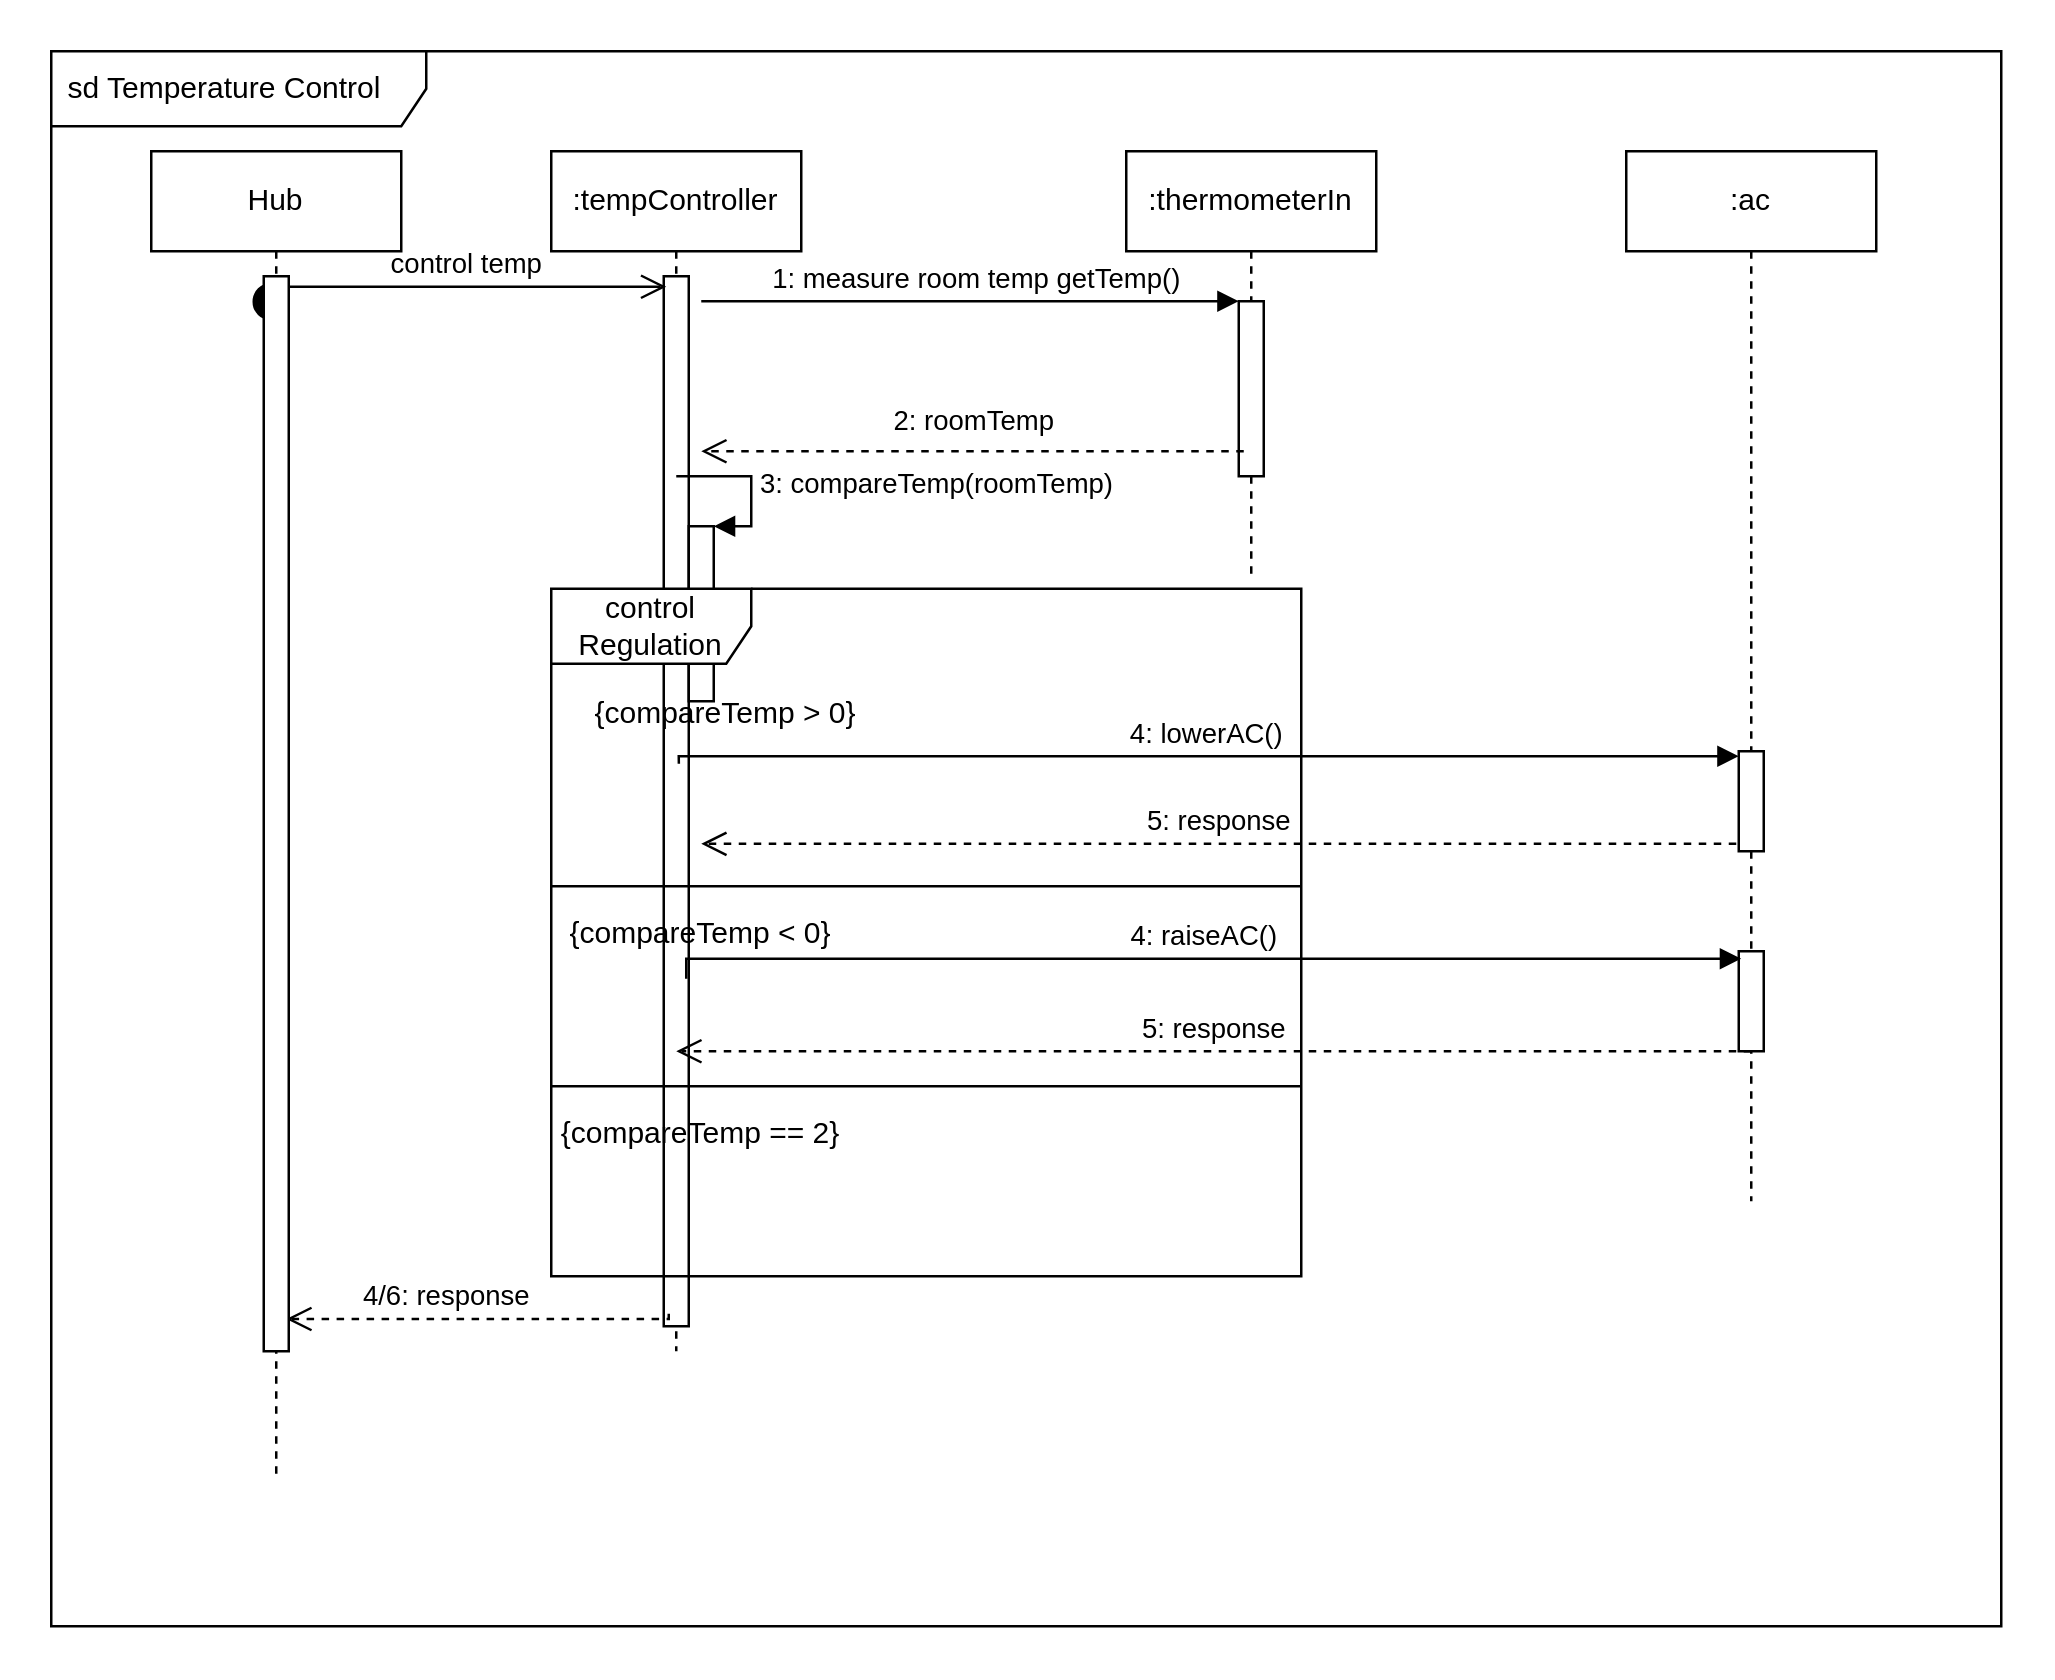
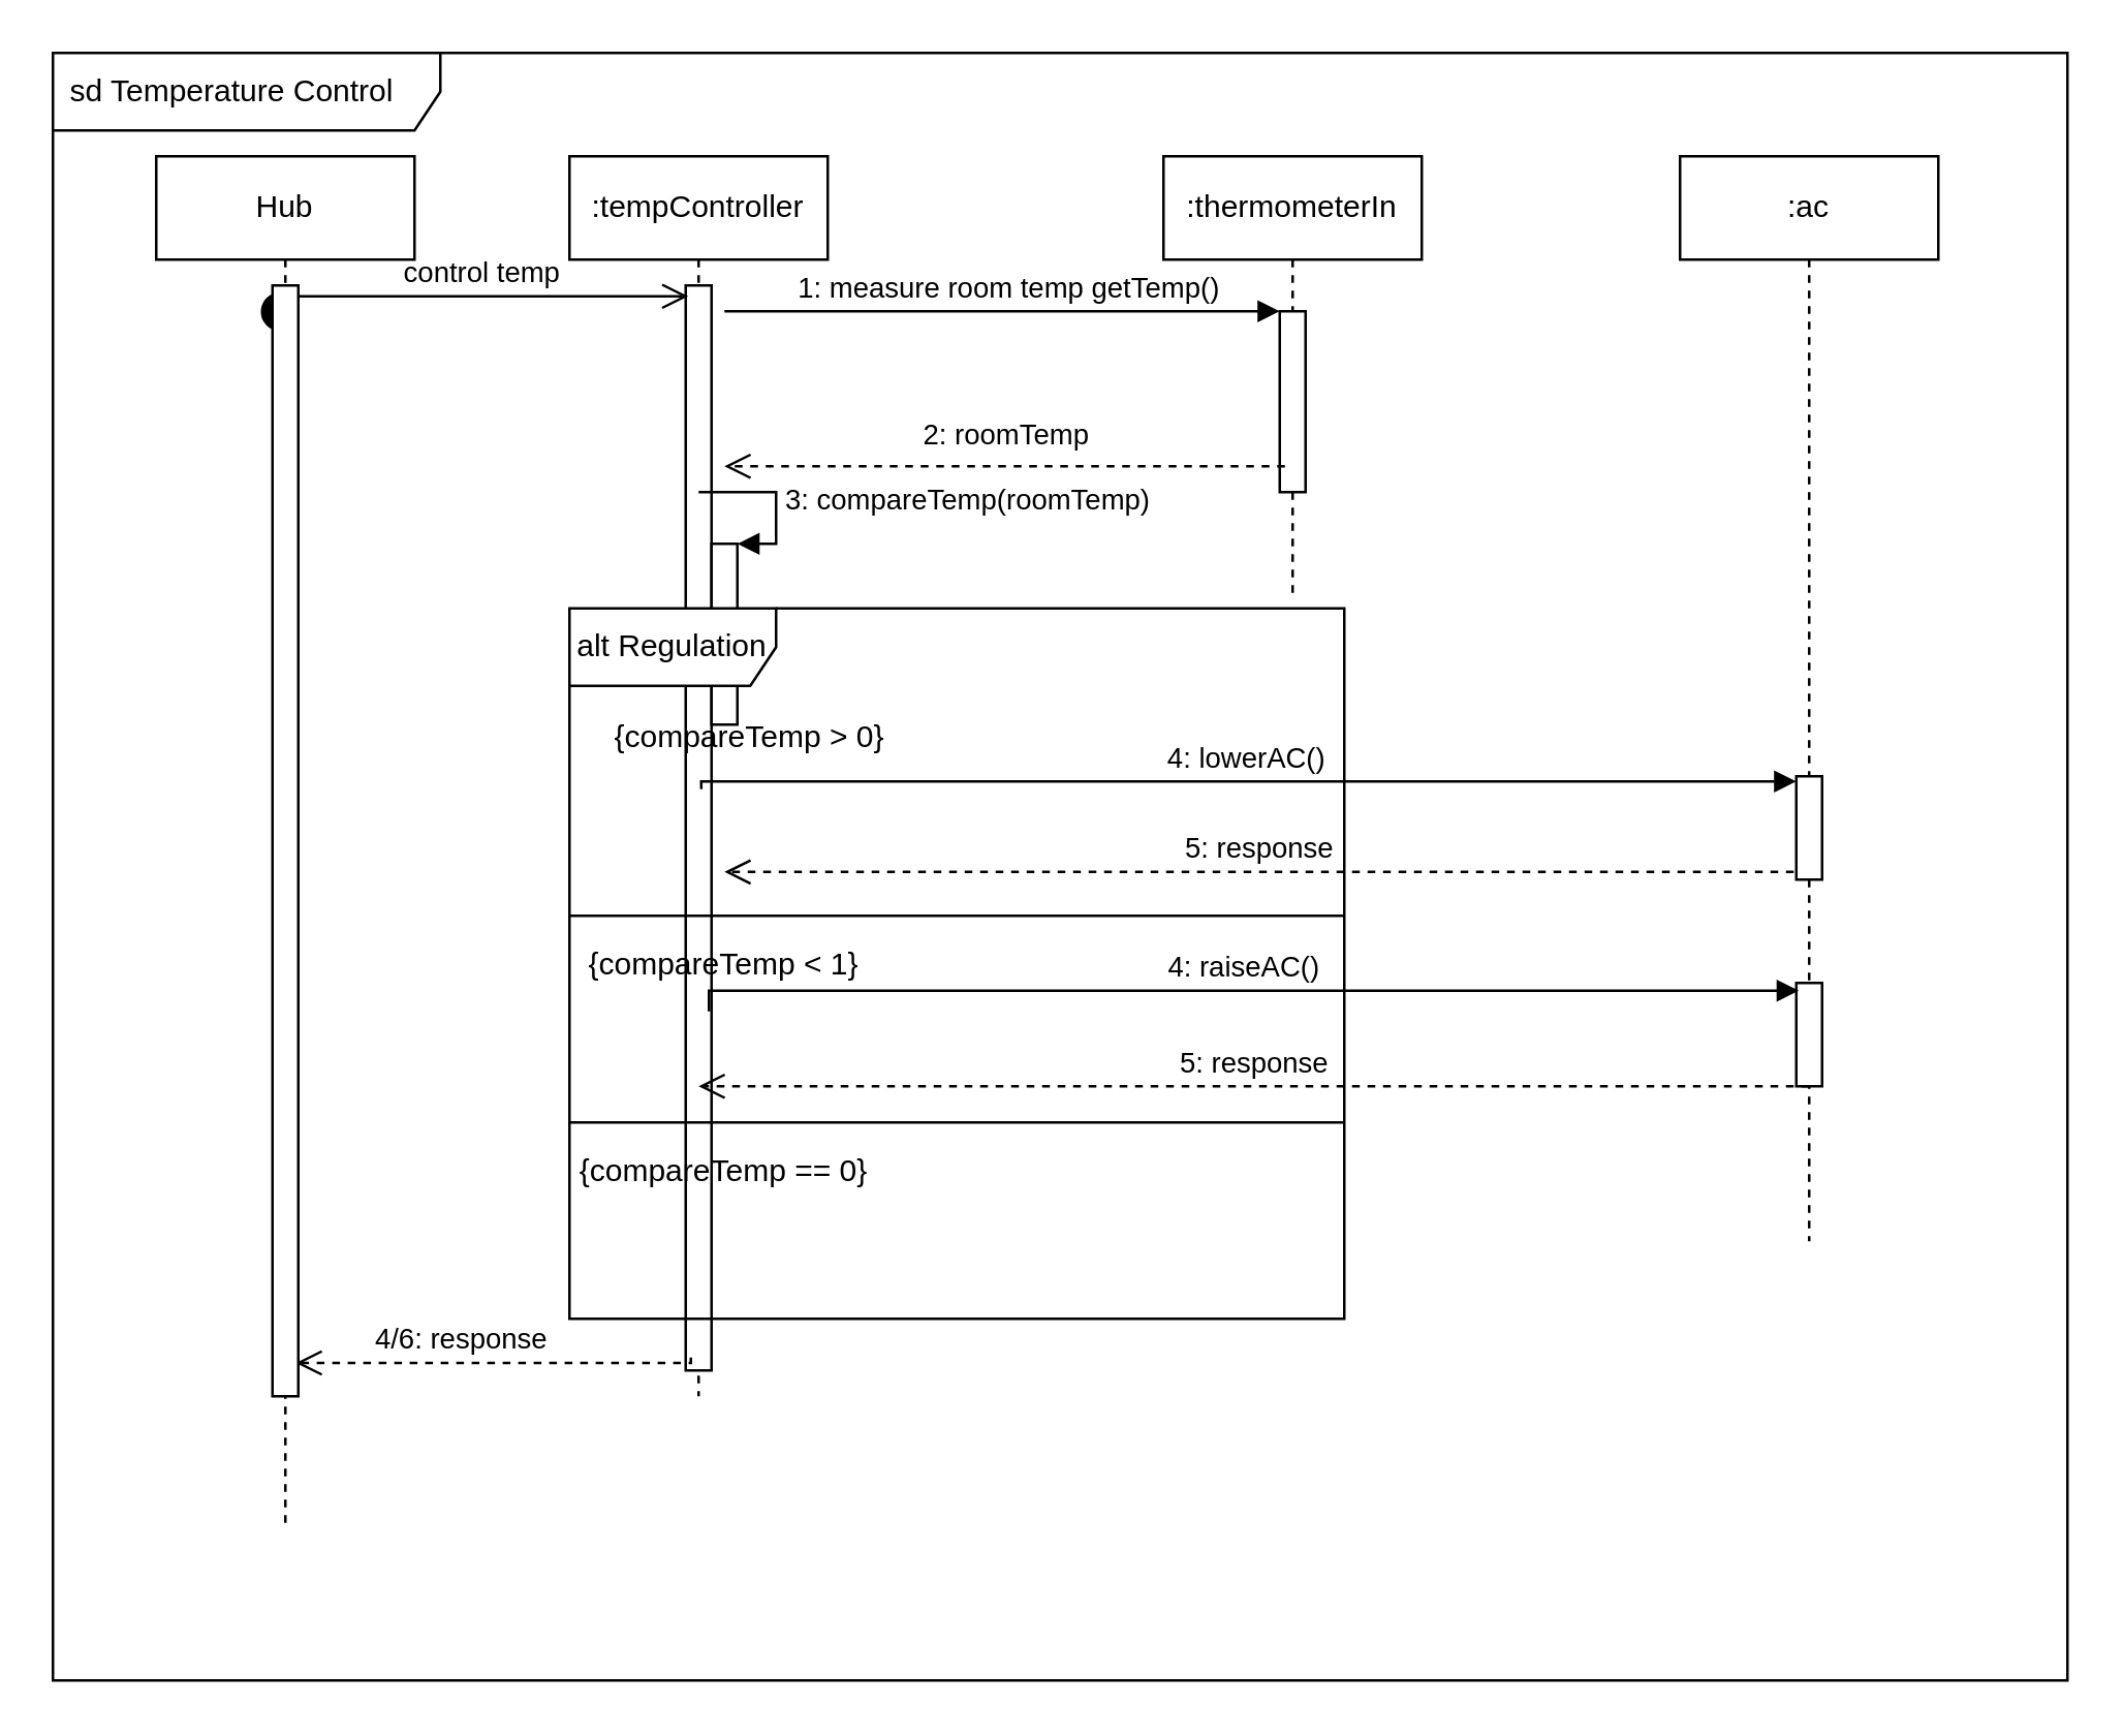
- <mxCell id="11" value="control Regulation" style="shape=umlFrame;whiteSpace=wrap;html=1;width=80;height=30;" vertex="1" parent="1"><mxGeometry x="220" y="235" width="300" height="275" as="geometry" /></mxCell>
+ <mxCell id="11" value="alt Regulation" style="shape=umlFrame;whiteSpace=wrap;html=1;width=80;height=30;" vertex="1" parent="1"><mxGeometry x="220" y="235" width="300" height="275" as="geometry" /></mxCell>
- <mxCell id="19" value="{compareTemp &amp;lt; 0}" style="text;html=1;strokeColor=none;fillColor=none;align=center;verticalAlign=middle;whiteSpace=wrap;rounded=0;" vertex="1" parent="1"><mxGeometry x="220" y="358" width="120" height="30" as="geometry" /></mxCell>
+ <mxCell id="19" value="{compareTemp &amp;lt; 1}" style="text;html=1;strokeColor=none;fillColor=none;align=center;verticalAlign=middle;whiteSpace=wrap;rounded=0;" vertex="1" parent="1"><mxGeometry x="220" y="358" width="120" height="30" as="geometry" /></mxCell>
- <mxCell id="21" value="{compareTemp == 2}" style="text;html=1;strokeColor=none;fillColor=none;align=center;verticalAlign=middle;whiteSpace=wrap;rounded=0;" vertex="1" parent="1"><mxGeometry x="220" y="438" width="120" height="30" as="geometry" /></mxCell>
+ <mxCell id="21" value="{compareTemp == 0}" style="text;html=1;strokeColor=none;fillColor=none;align=center;verticalAlign=middle;whiteSpace=wrap;rounded=0;" vertex="1" parent="1"><mxGeometry x="220" y="438" width="120" height="30" as="geometry" /></mxCell>
